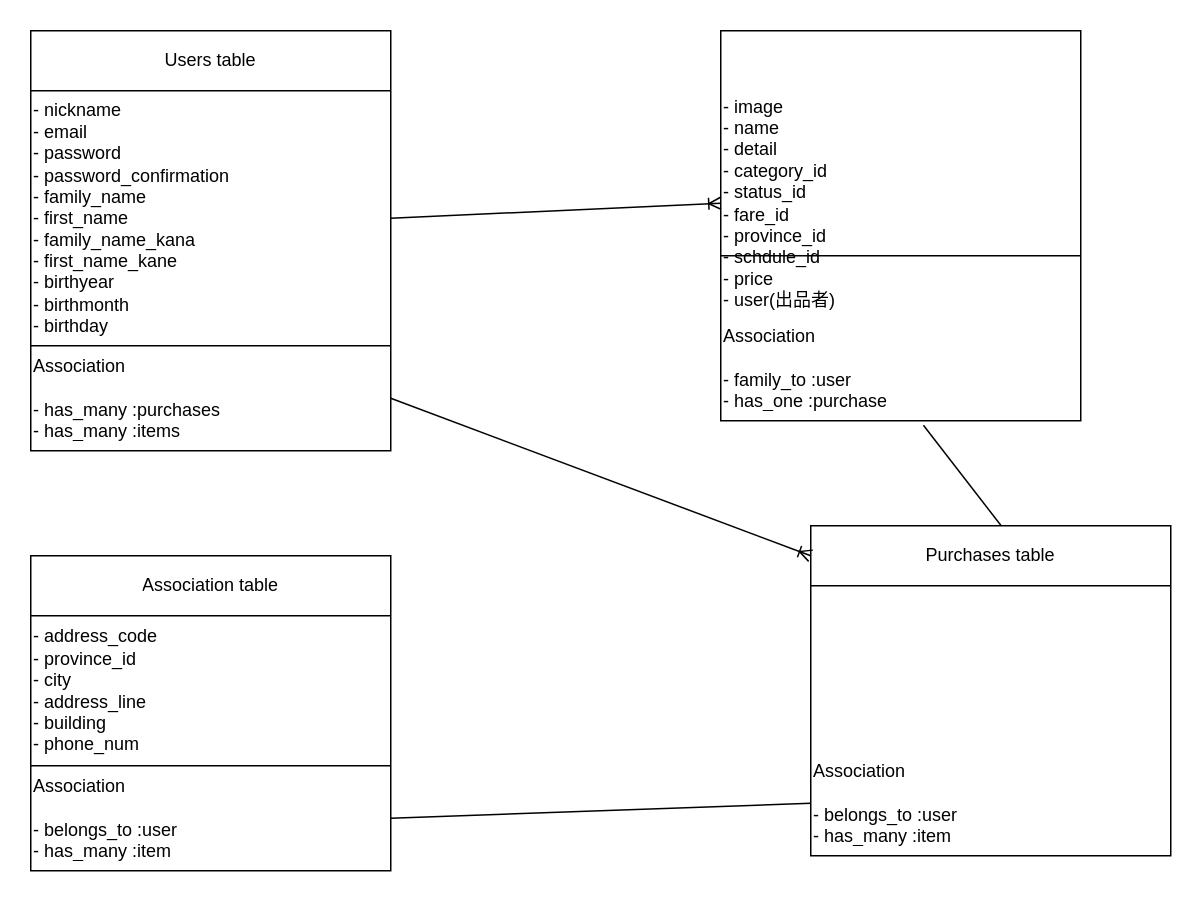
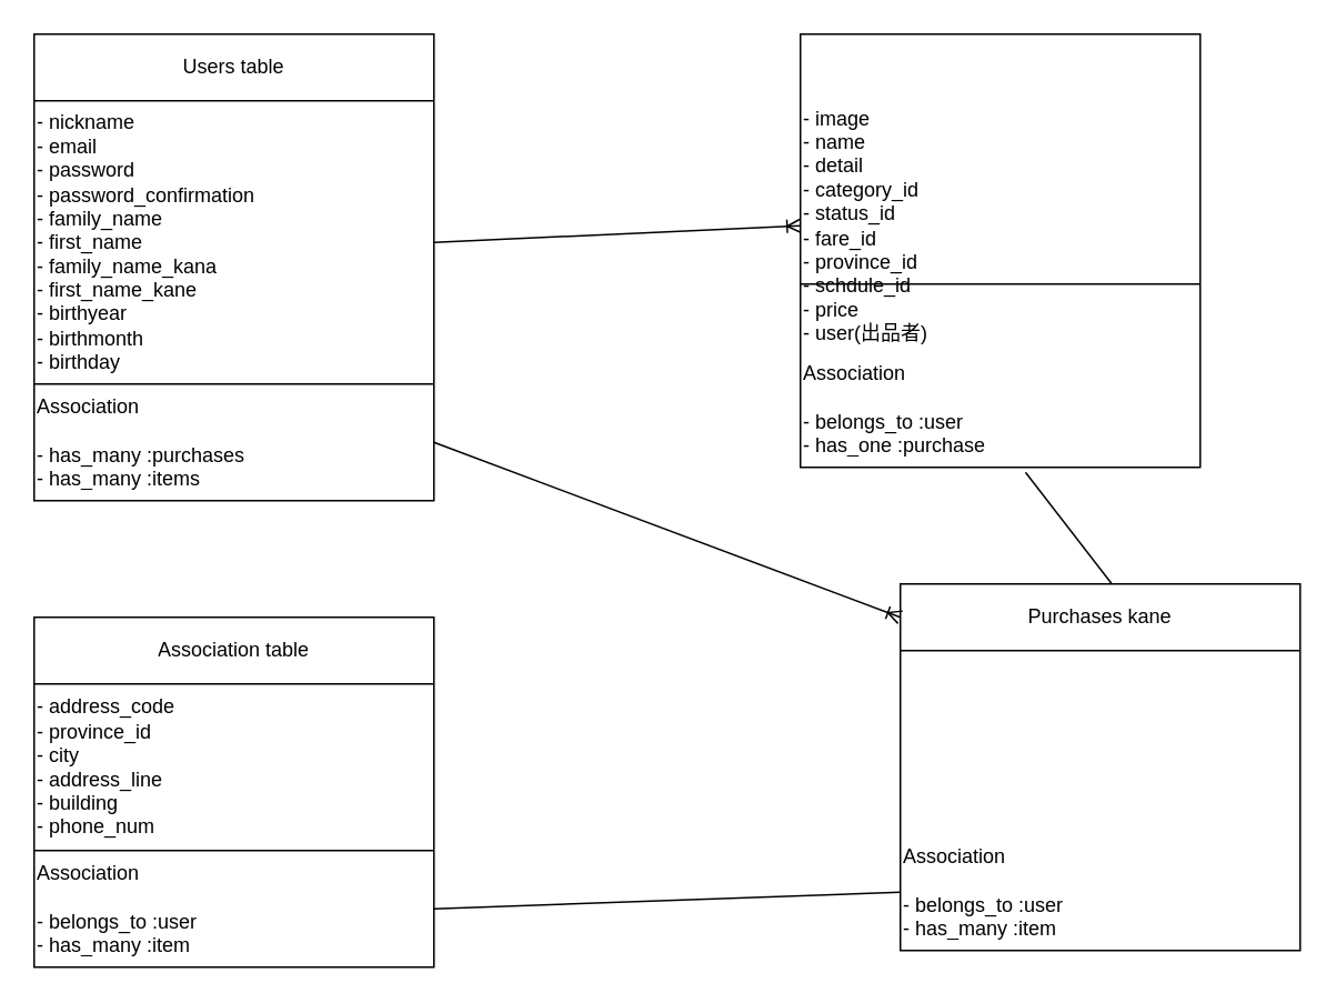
- <mxCell id="14" value="Association&lt;br&gt;&lt;br&gt;- family_to :user&lt;br&gt;- has_one :purchase" style="shape=partialRectangle;html=1;whiteSpace=wrap;connectable=0;overflow=hidden;fillColor=none;top=0;left=0;bottom=0;right=0;align=left;" vertex="1" parent="13"><mxGeometry width="240" height="70" as="geometry" /></mxCell>
+ <mxCell id="14" value="Association&lt;br&gt;&lt;br&gt;- belongs_to :user&lt;br&gt;- has_one :purchase" style="shape=partialRectangle;html=1;whiteSpace=wrap;connectable=0;overflow=hidden;fillColor=none;top=0;left=0;bottom=0;right=0;align=left;" vertex="1" parent="13"><mxGeometry width="240" height="70" as="geometry" /></mxCell>
- <mxCell id="17" value="Purchases table" style="shape=partialRectangle;html=1;whiteSpace=wrap;connectable=0;overflow=hidden;fillColor=none;top=0;left=0;bottom=0;right=0;" vertex="1" parent="16"><mxGeometry width="240" height="40" as="geometry" /></mxCell>
+ <mxCell id="17" value="Purchases kane" style="shape=partialRectangle;html=1;whiteSpace=wrap;connectable=0;overflow=hidden;fillColor=none;top=0;left=0;bottom=0;right=0;" vertex="1" parent="16"><mxGeometry width="240" height="40" as="geometry" /></mxCell>
